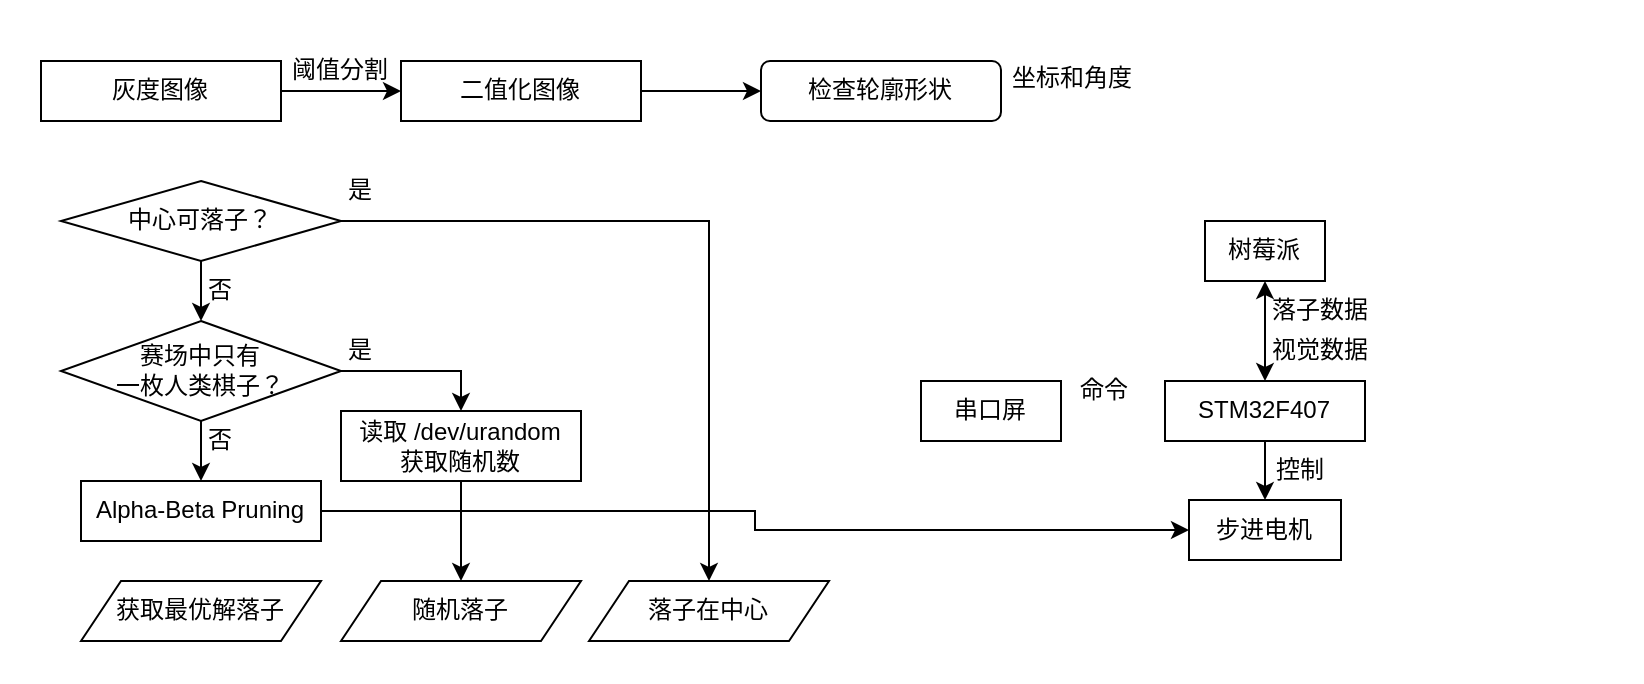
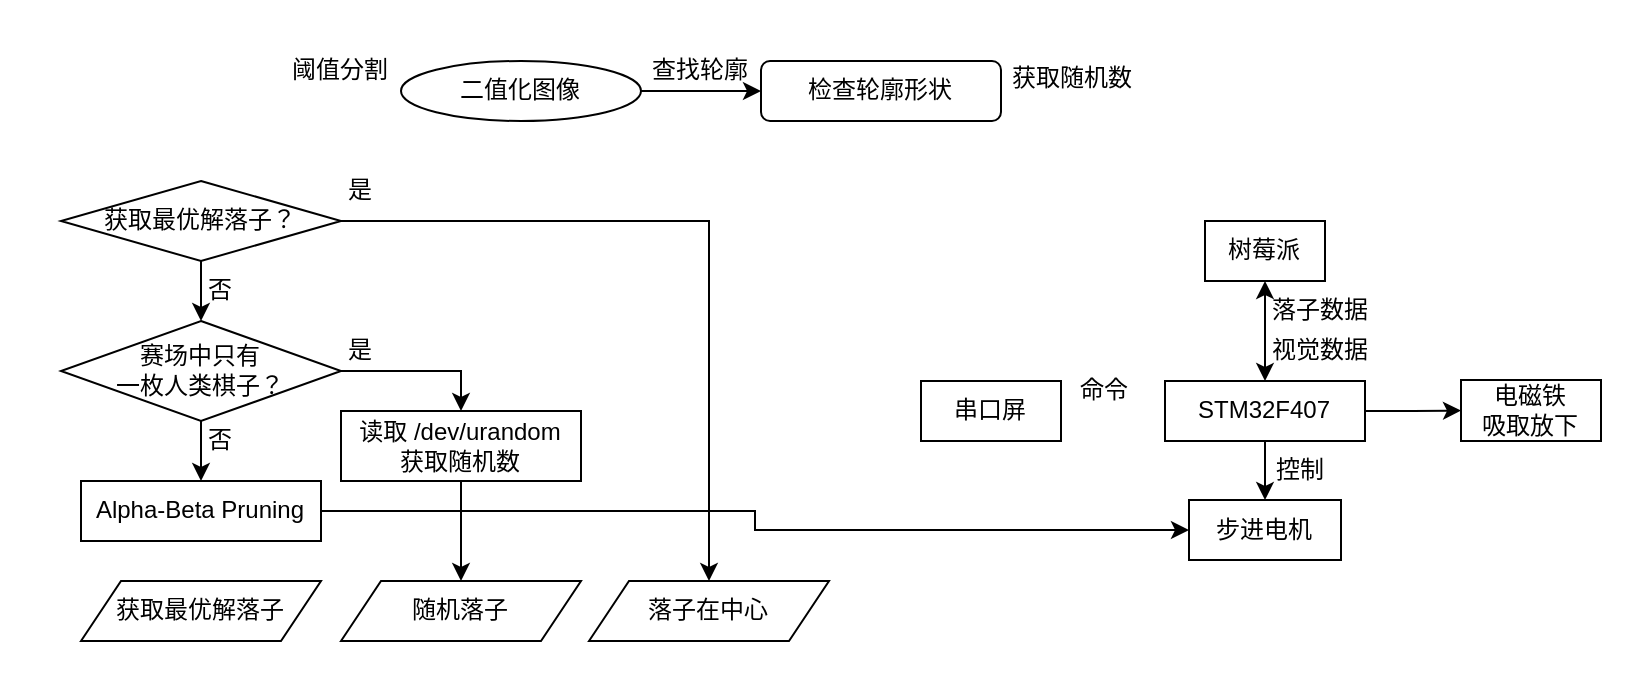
+ <mxCell id="8" value="查找轮廓" style="text;html=1;align=center;verticalAlign=middle;whiteSpace=wrap;rounded=0;" vertex="1" parent="1"><mxGeometry x="320" y="20" width="60" height="30" as="geometry" /></mxCell>
- <mxCell id="9" value="&lt;div style=&quot;text-align: center;&quot;&gt;&lt;span style=&quot;background-color: initial;&quot;&gt;坐标和角度&lt;/span&gt;&lt;/div&gt;" style="text;whiteSpace=wrap;html=1;" vertex="1" parent="1"><mxGeometry x="504" y="25" width="70" height="40" as="geometry" /></mxCell>
+ <mxCell id="9" value="&lt;div style=&quot;text-align: center;&quot;&gt;&lt;span style=&quot;background-color: initial;&quot;&gt;获取随机数&lt;/span&gt;&lt;/div&gt;" style="text;whiteSpace=wrap;html=1;" vertex="1" parent="1"><mxGeometry x="504" y="25" width="70" height="40" as="geometry" /></mxCell>
- <mxCell id="3" value="灰度图像" style="rounded=0;whiteSpace=wrap;html=1;" vertex="1" parent="1"><mxGeometry x="20" y="30" width="120" height="30" as="geometry" /></mxCell>
- <mxCell id="2" value="" style="edgeStyle=orthogonalEdgeStyle;rounded=0;orthogonalLoop=1;jettySize=auto;html=1;" edge="1" parent="1" source="3" target="5"><mxGeometry relative="1" as="geometry" /></mxCell>
- <mxCell id="5" value="二值化图像" style="rounded=0;whiteSpace=wrap;html=1;" vertex="1" parent="1"><mxGeometry x="200" y="30" width="120" height="30" as="geometry" /></mxCell>
+ <mxCell id="5" value="二值化图像" style="ellipse;whiteSpace=wrap;html=1;" vertex="1" parent="1"><mxGeometry x="200" y="30" width="120" height="30" as="geometry" /></mxCell>
- <mxCell id="12" value="中心可落子？" style="rhombus;whiteSpace=wrap;html=1;" vertex="1" parent="1"><mxGeometry x="30" y="90" width="140" height="40" as="geometry" /></mxCell>
+ <mxCell id="12" value="获取最优解落子？" style="rhombus;whiteSpace=wrap;html=1;" vertex="1" parent="1"><mxGeometry x="30" y="90" width="140" height="40" as="geometry" /></mxCell>
+ <mxCell id="29" value="" style="edgeStyle=orthogonalEdgeStyle;rounded=0;orthogonalLoop=1;jettySize=auto;html=1;" edge="1" parent="1" source="30" target="38"><mxGeometry relative="1" as="geometry" /></mxCell>
+ <mxCell id="38" value="电磁铁&lt;div&gt;吸取放下&lt;/div&gt;" style="rounded=0;whiteSpace=wrap;html=1;" vertex="1" parent="1"><mxGeometry x="730" y="189.5" width="70" height="30.5" as="geometry" /></mxCell>
